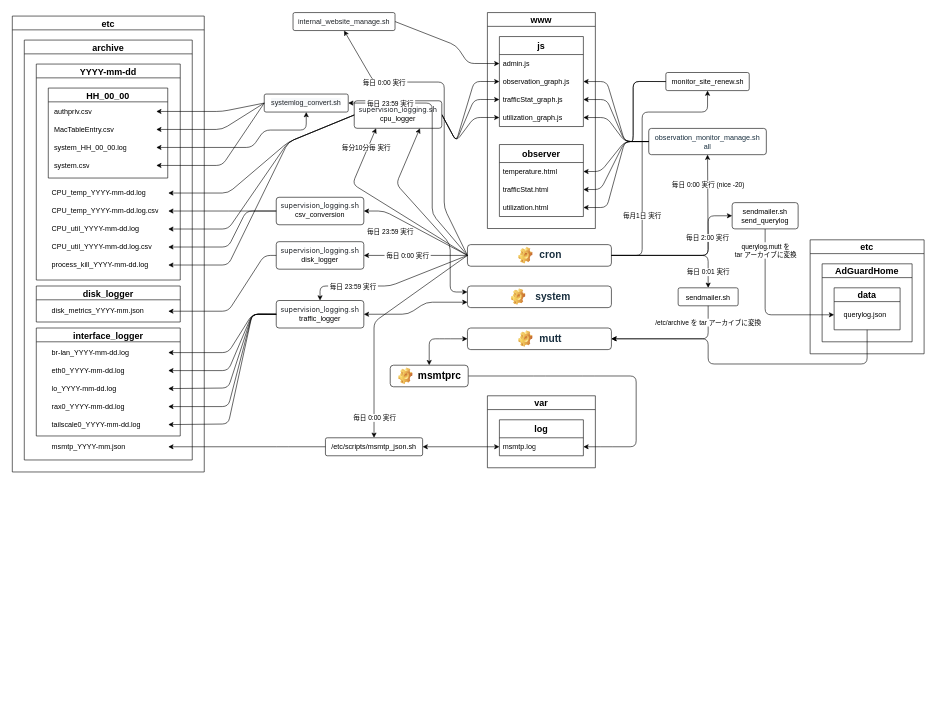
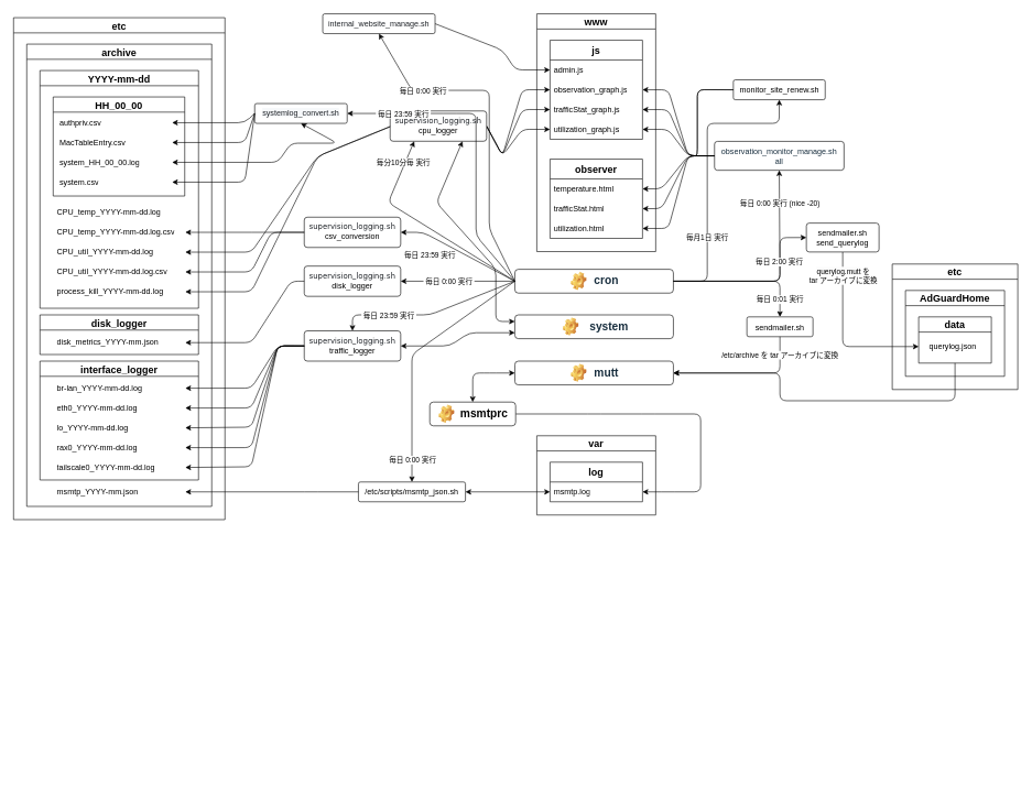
- <mxCell id="71" value="&lt;span style=&quot;color: rgb(31, 35, 40); text-align: start; background-color: rgb(246, 248, 250);&quot;&gt;&lt;font style=&quot;font-size: 12px;&quot; face=&quot;Helvetica&quot;&gt;systemlog_convert.sh&lt;/font&gt;&lt;/span&gt;" style="rounded=1;arcSize=10;whiteSpace=wrap;html=1;align=center;spacingBottom=2;spacingTop=0;labelBackgroundColor=none;fillColor=default;strokeColor=#000000;fontColor=#182E3E;" parent="1" vertex="1"><mxGeometry x="440" y="156" width="140" height="30" as="geometry" /></mxCell>
+ <mxCell id="71" value="&lt;span style=&quot;color: rgb(31, 35, 40); text-align: start; background-color: rgb(246, 248, 250);&quot;&gt;&lt;font style=&quot;font-size: 12px;&quot; face=&quot;Helvetica&quot;&gt;systemlog_convert.sh&lt;/font&gt;&lt;/span&gt;" style="rounded=1;arcSize=10;whiteSpace=wrap;html=1;align=center;spacingBottom=2;spacingTop=0;labelBackgroundColor=none;fillColor=default;strokeColor=#000000;fontColor=#182E3E;" parent="1" vertex="1"><mxGeometry x="385" y="156" width="140" height="30" as="geometry" /></mxCell>
- <mxCell id="68" value="" style="endArrow=classic;html=1;rounded=1;curved=0;entryX=1;entryY=0.5;entryDx=0;entryDy=0;exitX=0;exitY=0.515;exitDx=0;exitDy=0;exitPerimeter=0;" parent="1" source="18" target="55" edge="1"><mxGeometry width="50" height="50" relative="1" as="geometry"><mxPoint x="530" y="246" as="sourcePoint" /><mxPoint x="370" y="321" as="targetPoint" /><Array as="points"><mxPoint x="480" y="236" /><mxPoint x="380" y="321" /></Array></mxGeometry></mxCell>
